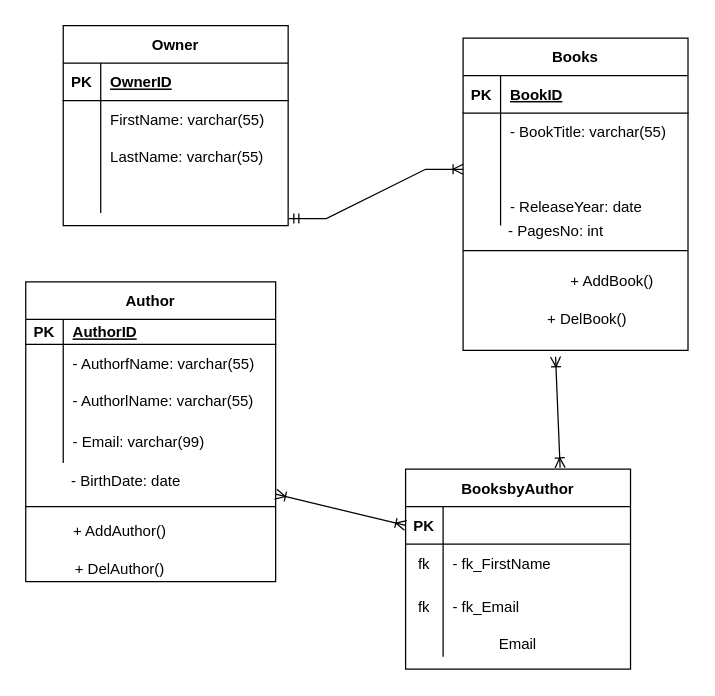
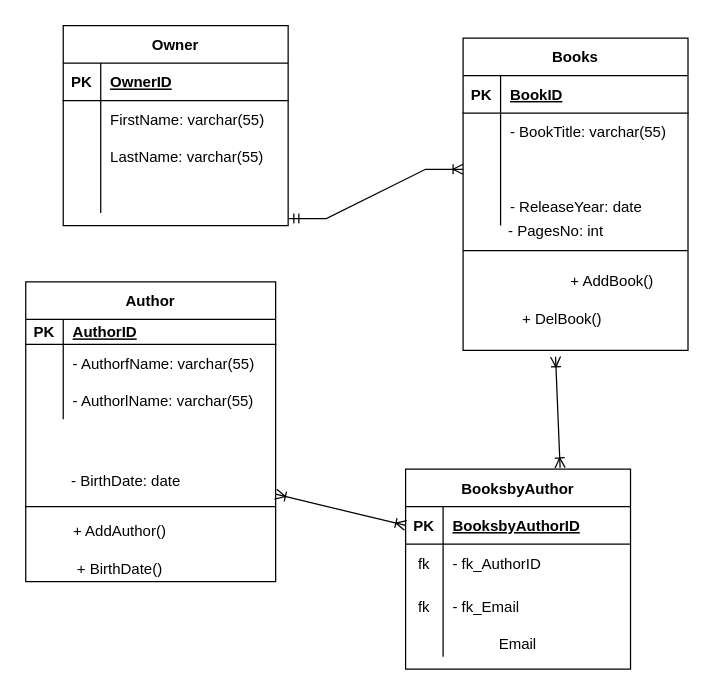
- <mxCell id="31" value="+ DelBook()" style="text;html=1;align=center;verticalAlign=middle;resizable=0;points=[];autosize=1;strokeColor=none;fillColor=none;fontColor=default;" parent="1" vertex="1"><mxGeometry x="429" y="245" width="80" height="20" as="geometry" /></mxCell>
+ <mxCell id="31" value="+ DelBook()" style="text;html=1;align=center;verticalAlign=middle;resizable=0;points=[];autosize=1;strokeColor=none;fillColor=none;fontColor=default;" parent="1" vertex="1"><mxGeometry x="409" y="245" width="80" height="20" as="geometry" /></mxCell>
- <mxCell id="45" value="- Email: varchar(99)" style="shape=partialRectangle;connectable=0;fillColor=none;top=0;left=0;bottom=0;right=0;align=left;spacingLeft=6;overflow=hidden;fontColor=default;strokeColor=default;" parent="43" vertex="1"><mxGeometry x="30" width="170" height="35" as="geometry"><mxRectangle width="170" height="35" as="alternateBounds" /></mxGeometry></mxCell>
+ <mxCell id="50" value="BooksbyAuthorID" style="shape=partialRectangle;connectable=0;fillColor=none;top=0;left=0;bottom=0;right=0;align=left;spacingLeft=6;fontStyle=5;overflow=hidden;fontColor=default;strokeColor=default;" parent="48" vertex="1"><mxGeometry x="30" width="150" height="30" as="geometry"><mxRectangle width="150" height="30" as="alternateBounds" /></mxGeometry></mxCell>
- <mxCell id="53" value="- fk_FirstName" style="shape=partialRectangle;connectable=0;fillColor=none;top=0;left=0;bottom=0;right=0;align=left;spacingLeft=6;overflow=hidden;fontColor=default;strokeColor=default;" parent="51" vertex="1"><mxGeometry x="30" width="150" height="30" as="geometry"><mxRectangle width="150" height="30" as="alternateBounds" /></mxGeometry></mxCell>
+ <mxCell id="53" value="- fk_AuthorID" style="shape=partialRectangle;connectable=0;fillColor=none;top=0;left=0;bottom=0;right=0;align=left;spacingLeft=6;overflow=hidden;fontColor=default;strokeColor=default;" parent="51" vertex="1"><mxGeometry x="30" width="150" height="30" as="geometry"><mxRectangle width="150" height="30" as="alternateBounds" /></mxGeometry></mxCell>
- <mxCell id="64" value="+ DelAuthor()" style="text;html=1;align=center;verticalAlign=middle;resizable=0;points=[];autosize=1;strokeColor=none;fillColor=none;fontColor=default;" parent="1" vertex="1"><mxGeometry x="50" y="445" width="90" height="20" as="geometry" /></mxCell>
+ <mxCell id="64" value="+ BirthDate()" style="text;html=1;align=center;verticalAlign=middle;resizable=0;points=[];autosize=1;strokeColor=none;fillColor=none;fontColor=default;" parent="1" vertex="1"><mxGeometry x="50" y="445" width="90" height="20" as="geometry" /></mxCell>
